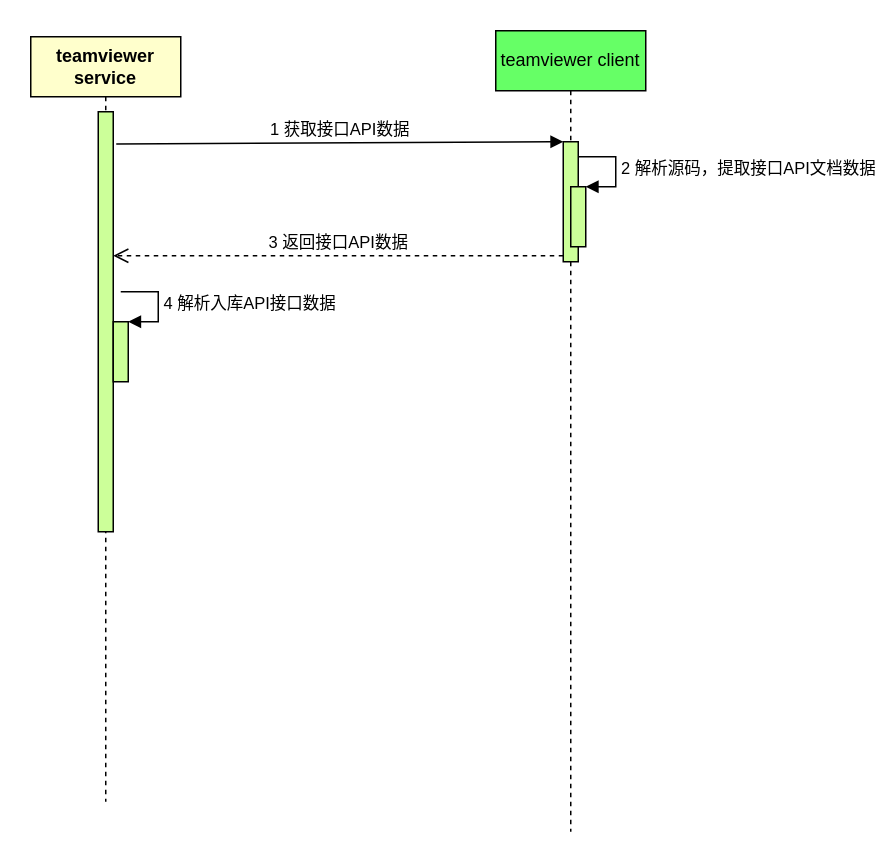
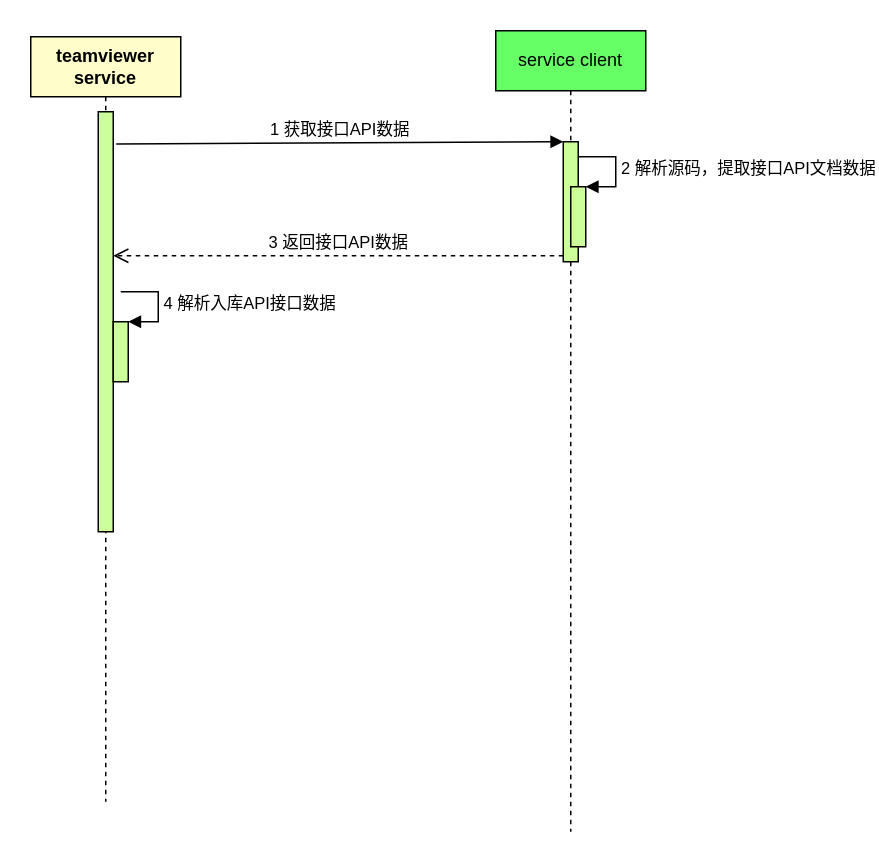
- <mxCell id="6" value="teamviewer client" style="shape=umlLifeline;perimeter=lifelinePerimeter;whiteSpace=wrap;html=1;container=1;collapsible=0;recursiveResize=0;outlineConnect=0;fillColor=#66FF66;" vertex="1" parent="1"><mxGeometry x="330" y="20" width="100" height="534" as="geometry" /></mxCell>
+ <mxCell id="6" value="service client" style="shape=umlLifeline;perimeter=lifelinePerimeter;whiteSpace=wrap;html=1;container=1;collapsible=0;recursiveResize=0;outlineConnect=0;fillColor=#66FF66;" vertex="1" parent="1"><mxGeometry x="330" y="20" width="100" height="534" as="geometry" /></mxCell>
